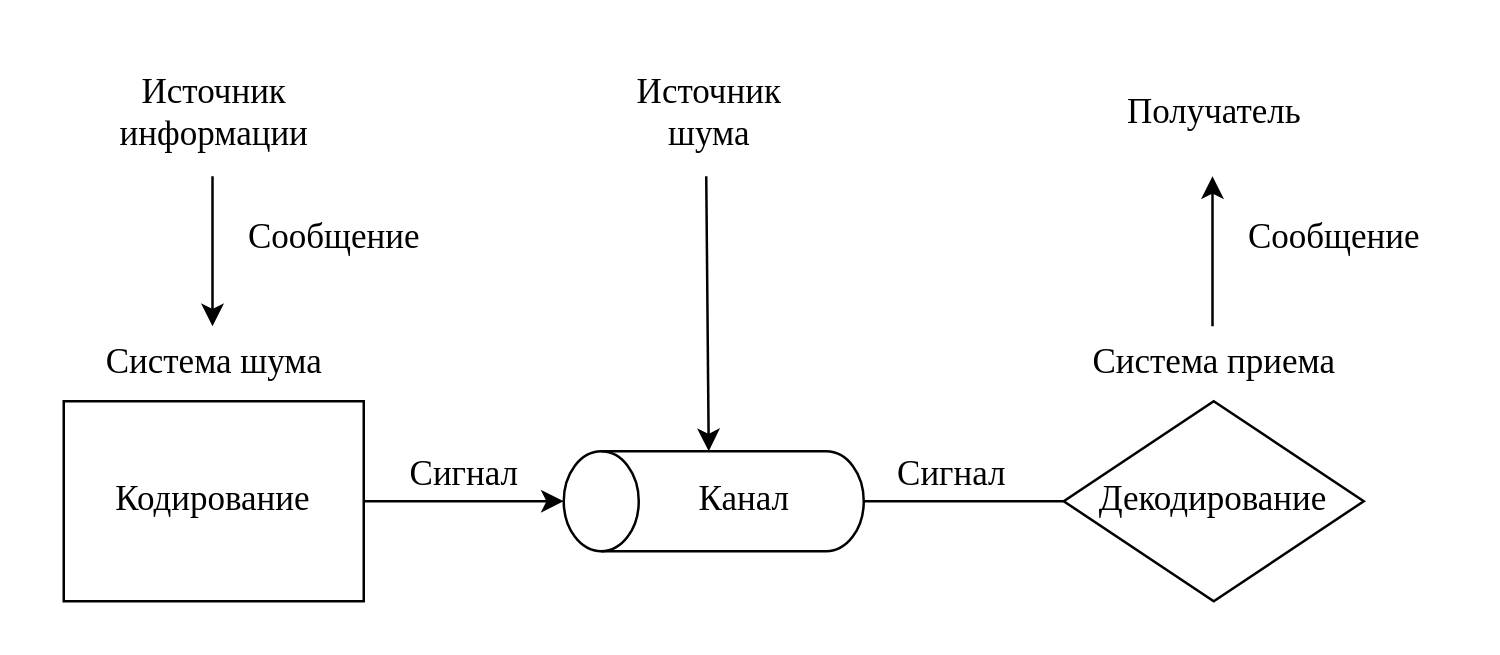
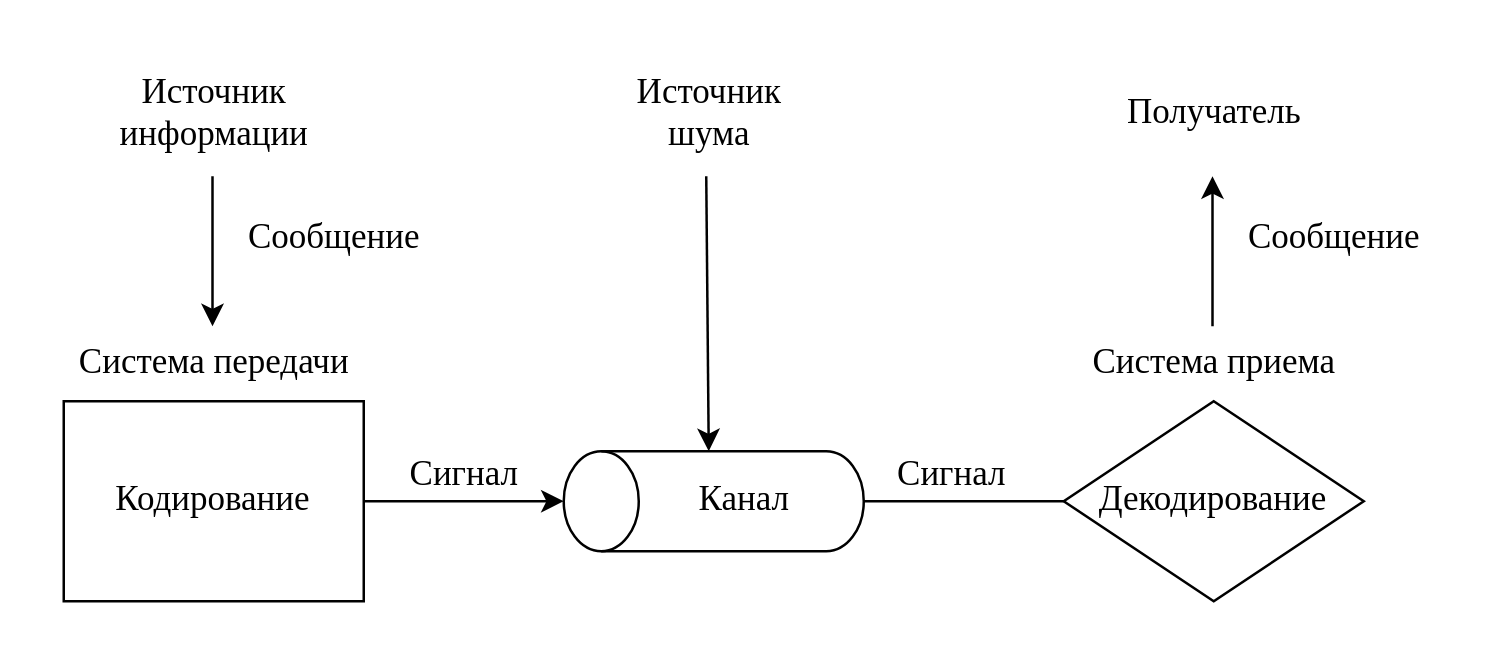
- <mxCell id="3" value="Система шума" style="text;html=1;align=center;verticalAlign=middle;resizable=0;points=[];autosize=1;strokeColor=none;fillColor=none;fontSize=14;fontFamily=Times New Roman;" vertex="1" parent="1"><mxGeometry x="20" y="130" width="130" height="30" as="geometry" /></mxCell>
+ <mxCell id="3" value="Система передачи" style="text;html=1;align=center;verticalAlign=middle;resizable=0;points=[];autosize=1;strokeColor=none;fillColor=none;fontSize=14;fontFamily=Times New Roman;" vertex="1" parent="1"><mxGeometry x="20" y="130" width="130" height="30" as="geometry" /></mxCell>
